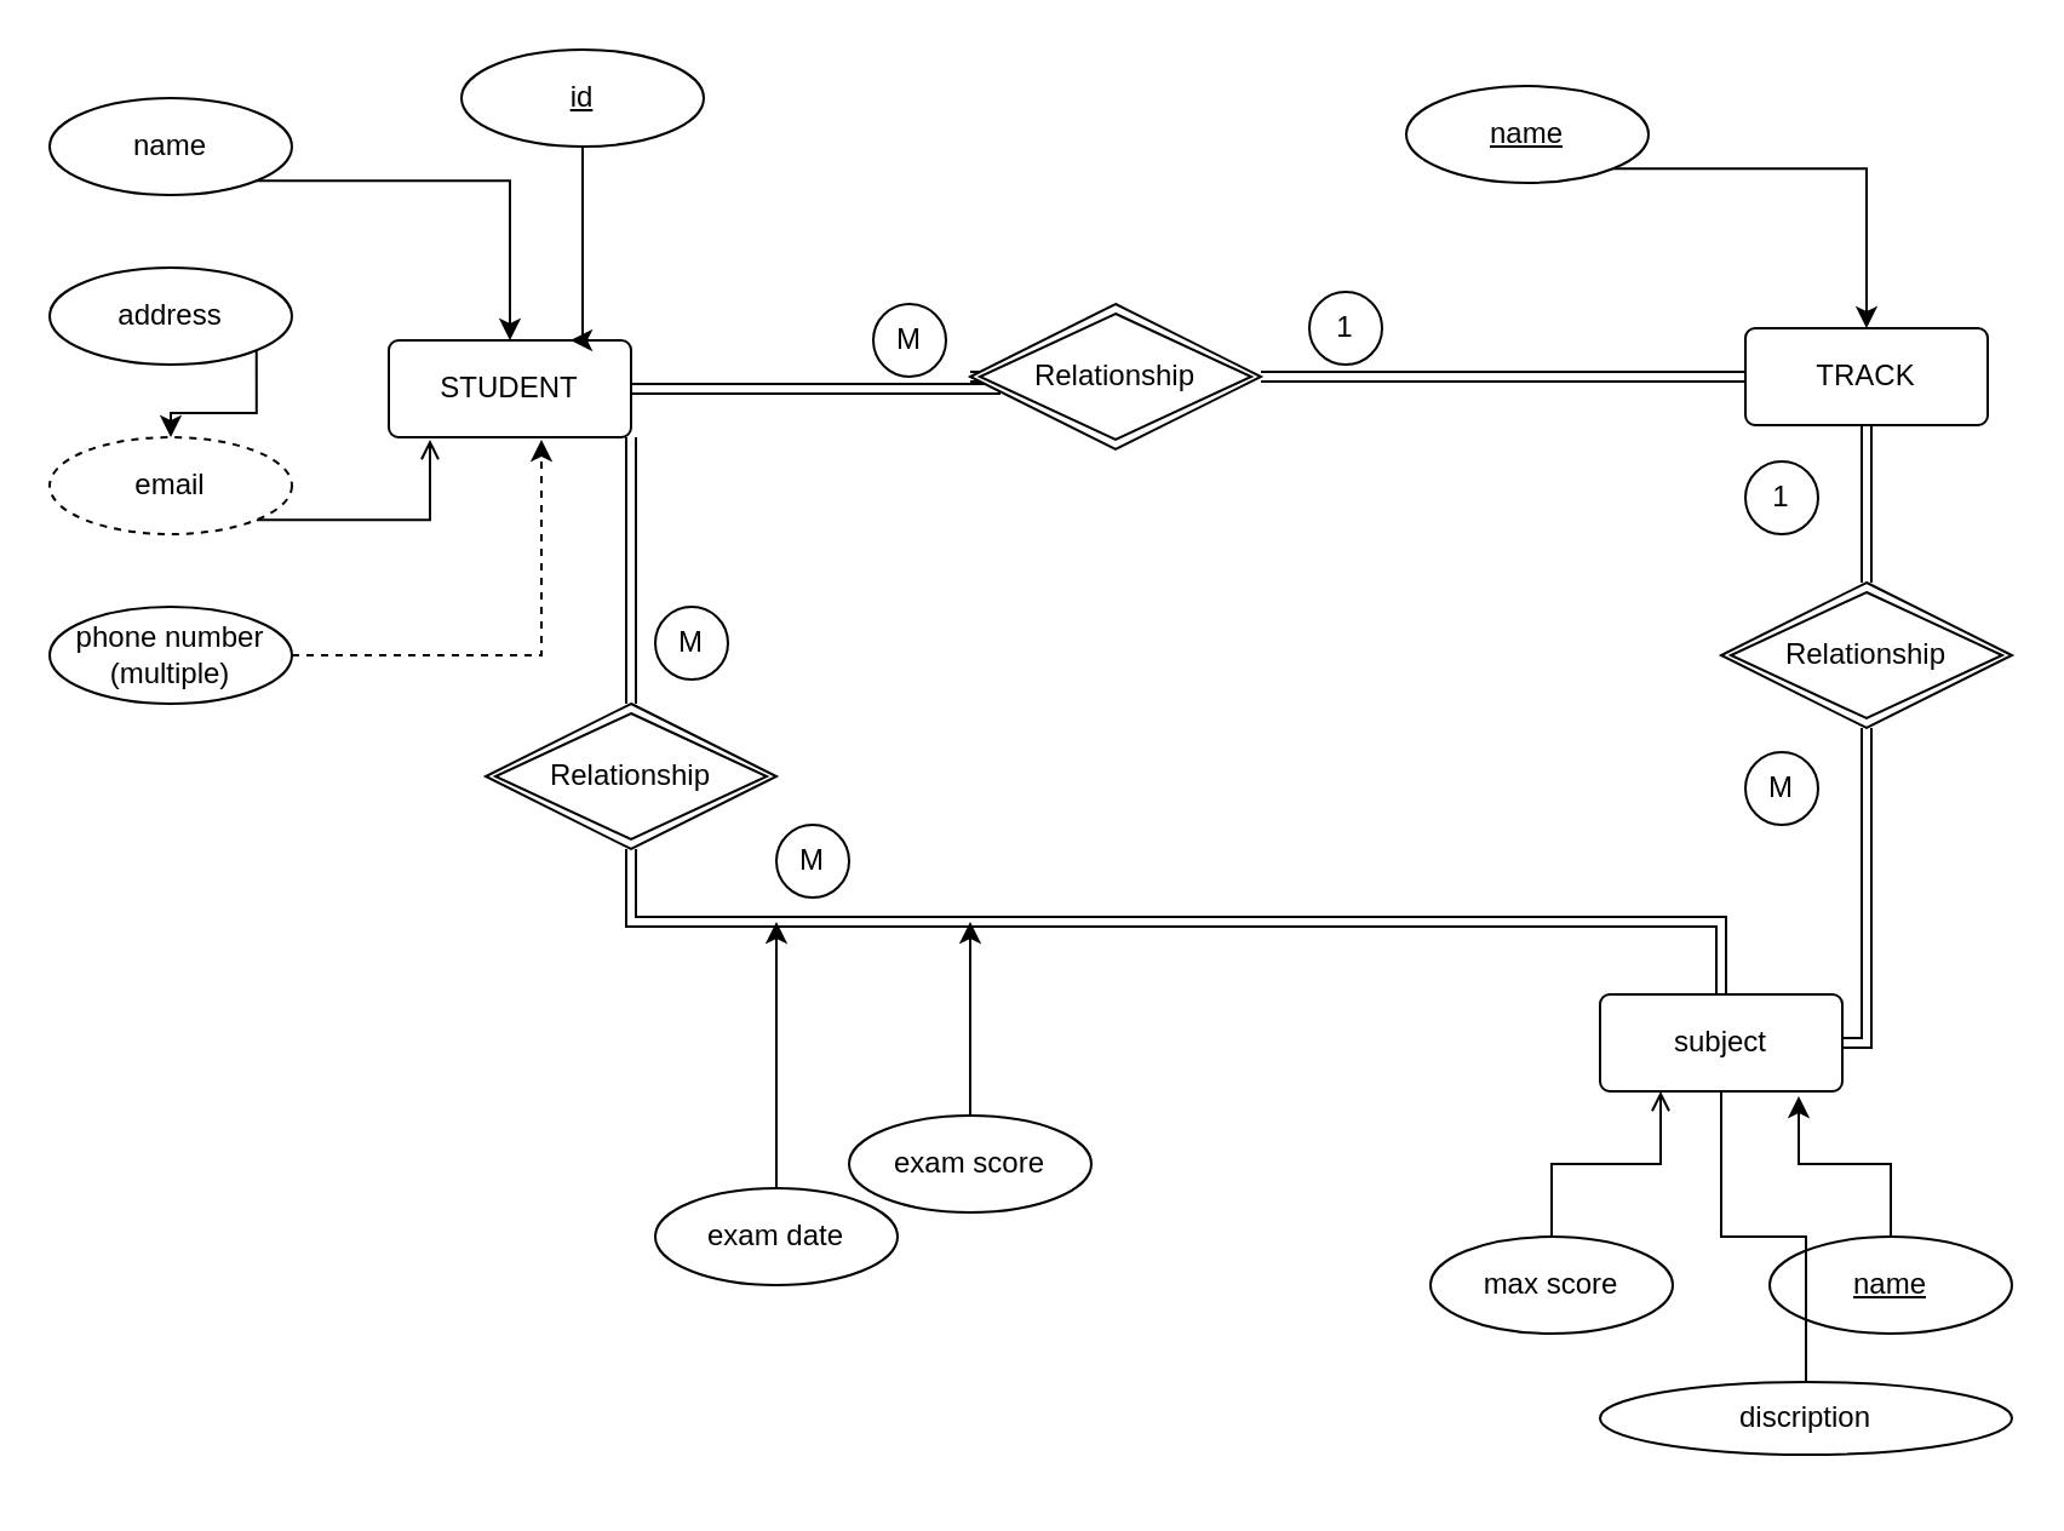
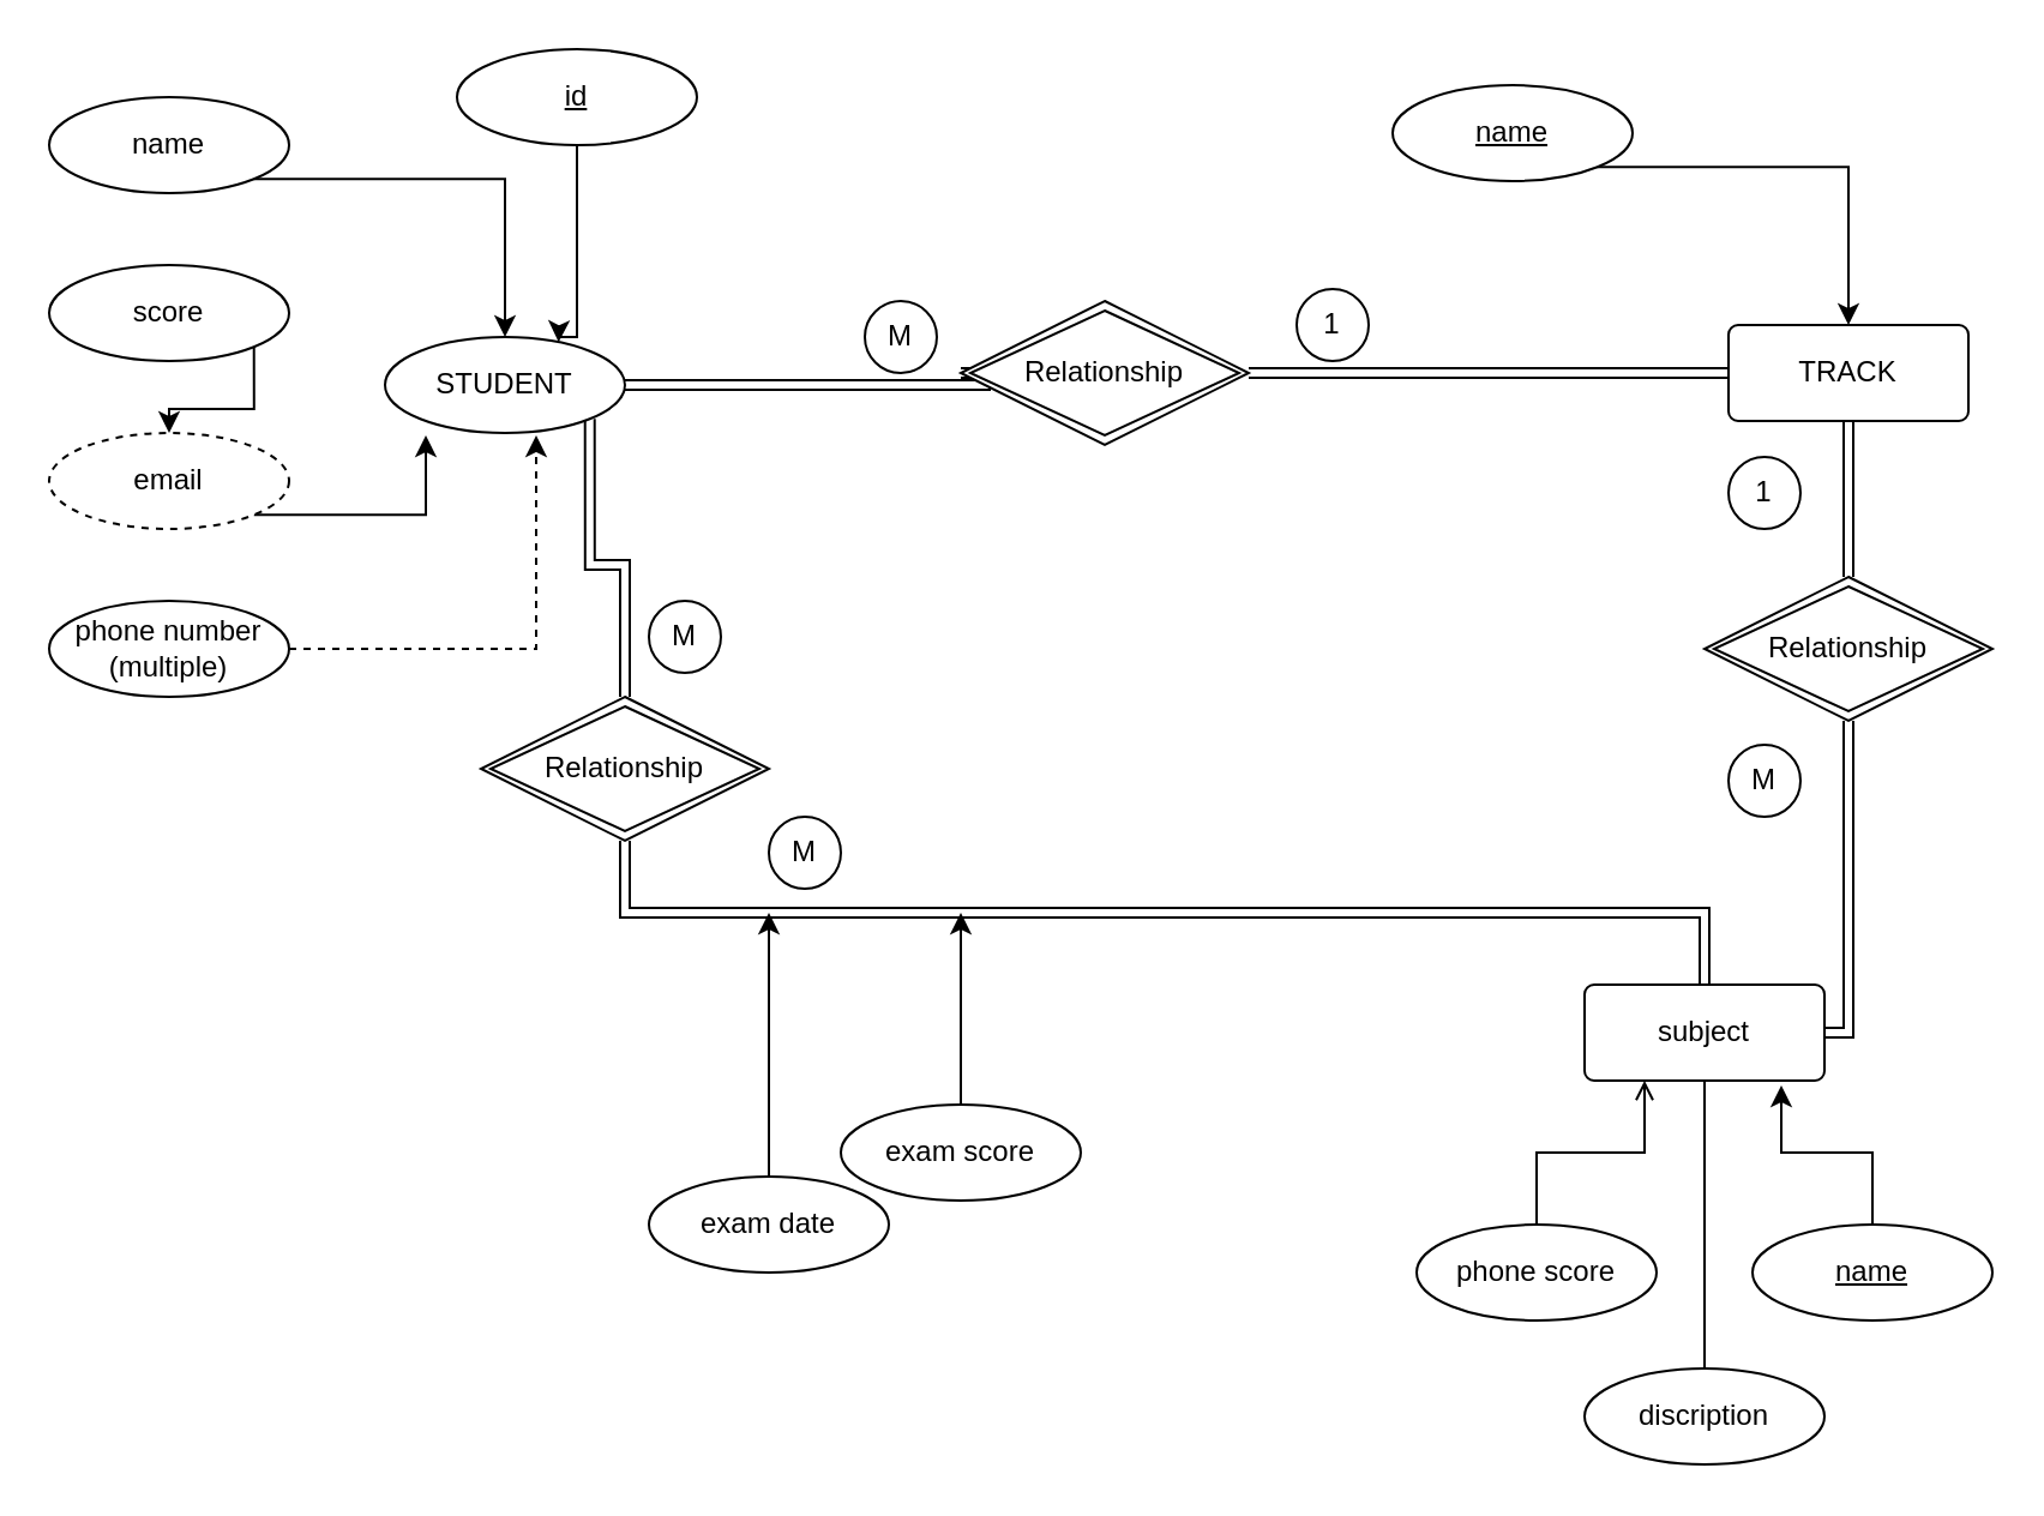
- <mxCell id="12" value="address" style="ellipse;whiteSpace=wrap;html=1;align=center;" vertex="1" parent="1"><mxGeometry x="20" y="110" width="100" height="40" as="geometry" /></mxCell>
+ <mxCell id="12" value="score" style="ellipse;whiteSpace=wrap;html=1;align=center;" vertex="1" parent="1"><mxGeometry x="20" y="110" width="100" height="40" as="geometry" /></mxCell>
- <mxCell id="4" value="STUDENT" style="rounded=1;arcSize=10;whiteSpace=wrap;html=1;align=center;" vertex="1" parent="1"><mxGeometry x="160" y="140" width="100" height="40" as="geometry" /></mxCell>
+ <mxCell id="4" value="STUDENT" style="ellipse;arcSize=10;whiteSpace=wrap;html=1;align=center;" vertex="1" parent="1"><mxGeometry x="160" y="140" width="100" height="40" as="geometry" /></mxCell>
- <mxCell id="13" style="edgeStyle=orthogonalEdgeStyle;rounded=0;orthogonalLoop=1;jettySize=auto;html=1;exitX=1;exitY=1;exitDx=0;exitDy=0;entryX=0.17;entryY=1.025;entryDx=0;entryDy=0;entryPerimeter=0;endArrow=open;" edge="1" parent="1" source="14" target="4"><mxGeometry relative="1" as="geometry" /></mxCell>
+ <mxCell id="13" style="edgeStyle=orthogonalEdgeStyle;rounded=0;orthogonalLoop=1;jettySize=auto;html=1;exitX=1;exitY=1;exitDx=0;exitDy=0;entryX=0.17;entryY=1.025;entryDx=0;entryDy=0;entryPerimeter=0;" edge="1" parent="1" source="14" target="4"><mxGeometry relative="1" as="geometry" /></mxCell>
- <mxCell id="29" value="max score" style="ellipse;whiteSpace=wrap;html=1;align=center;" vertex="1" parent="1"><mxGeometry x="590" y="510" width="100" height="40" as="geometry" /></mxCell>
+ <mxCell id="29" value="phone score" style="ellipse;whiteSpace=wrap;html=1;align=center;" vertex="1" parent="1"><mxGeometry x="590" y="510" width="100" height="40" as="geometry" /></mxCell>
- <mxCell id="27" value="discription" style="ellipse;whiteSpace=wrap;html=1;align=center;" vertex="1" parent="1"><mxGeometry x="660" y="570" width="170" height="30" as="geometry" /></mxCell>
+ <mxCell id="27" value="discription" style="ellipse;whiteSpace=wrap;html=1;align=center;" vertex="1" parent="1"><mxGeometry x="660" y="570" width="100" height="40" as="geometry" /></mxCell>
